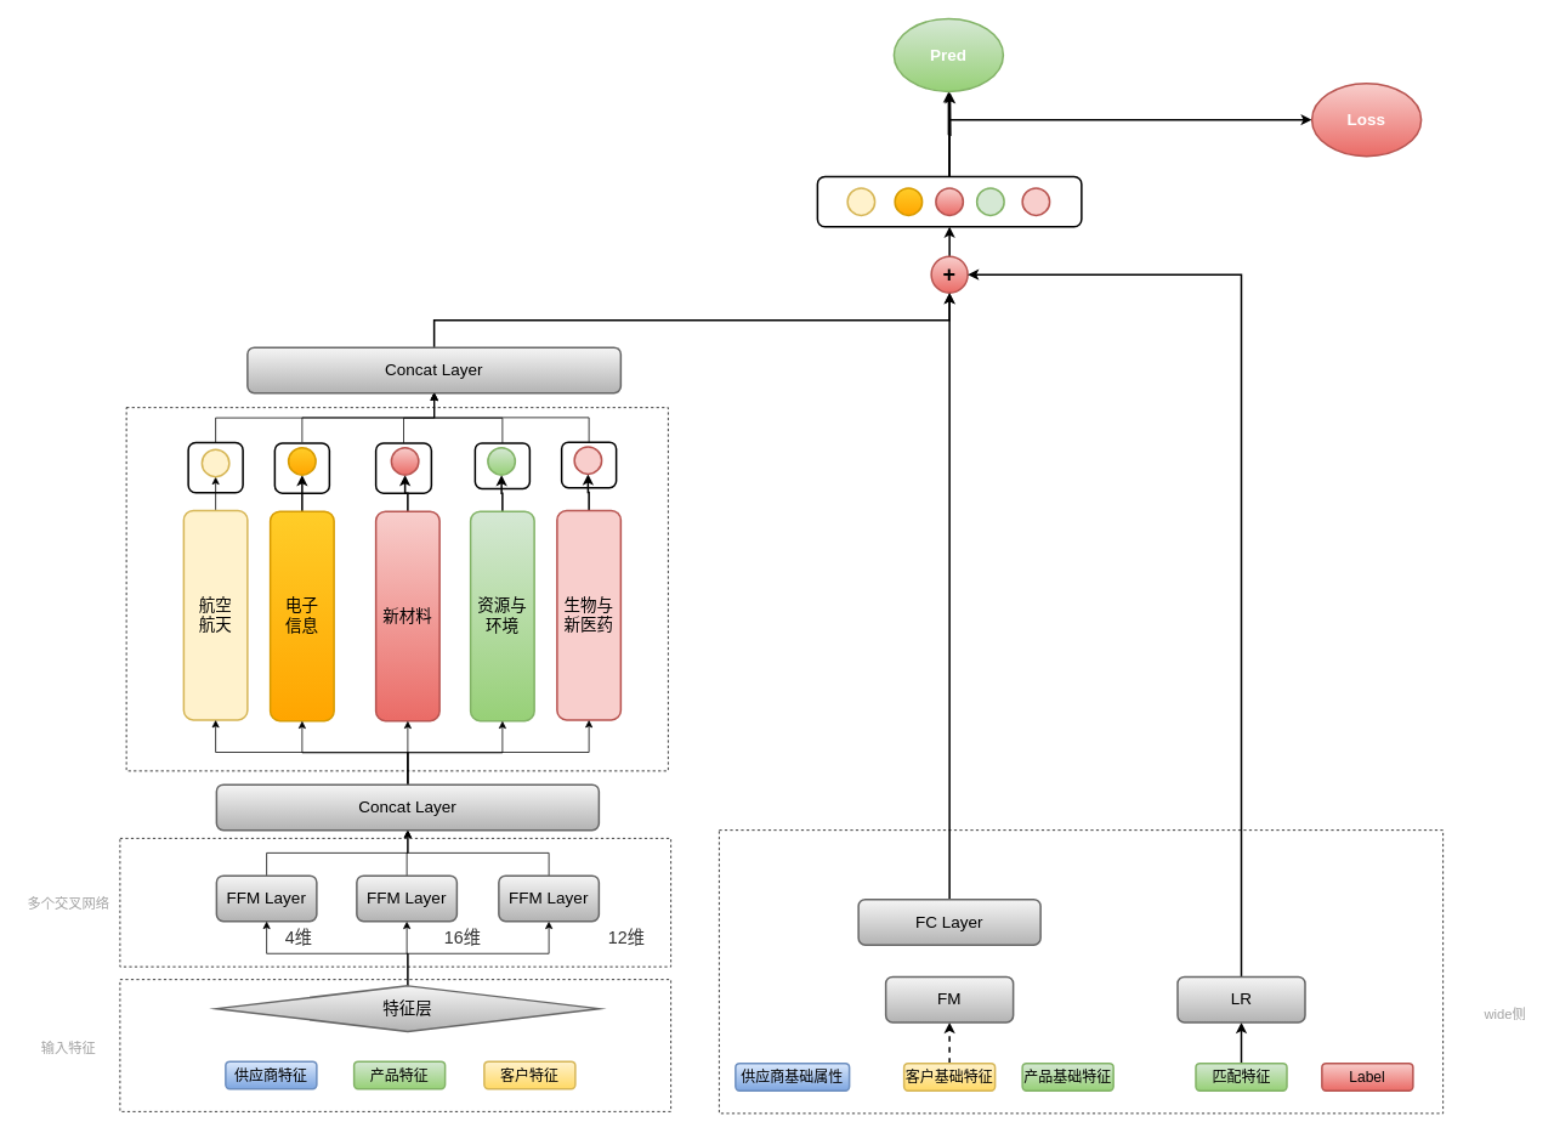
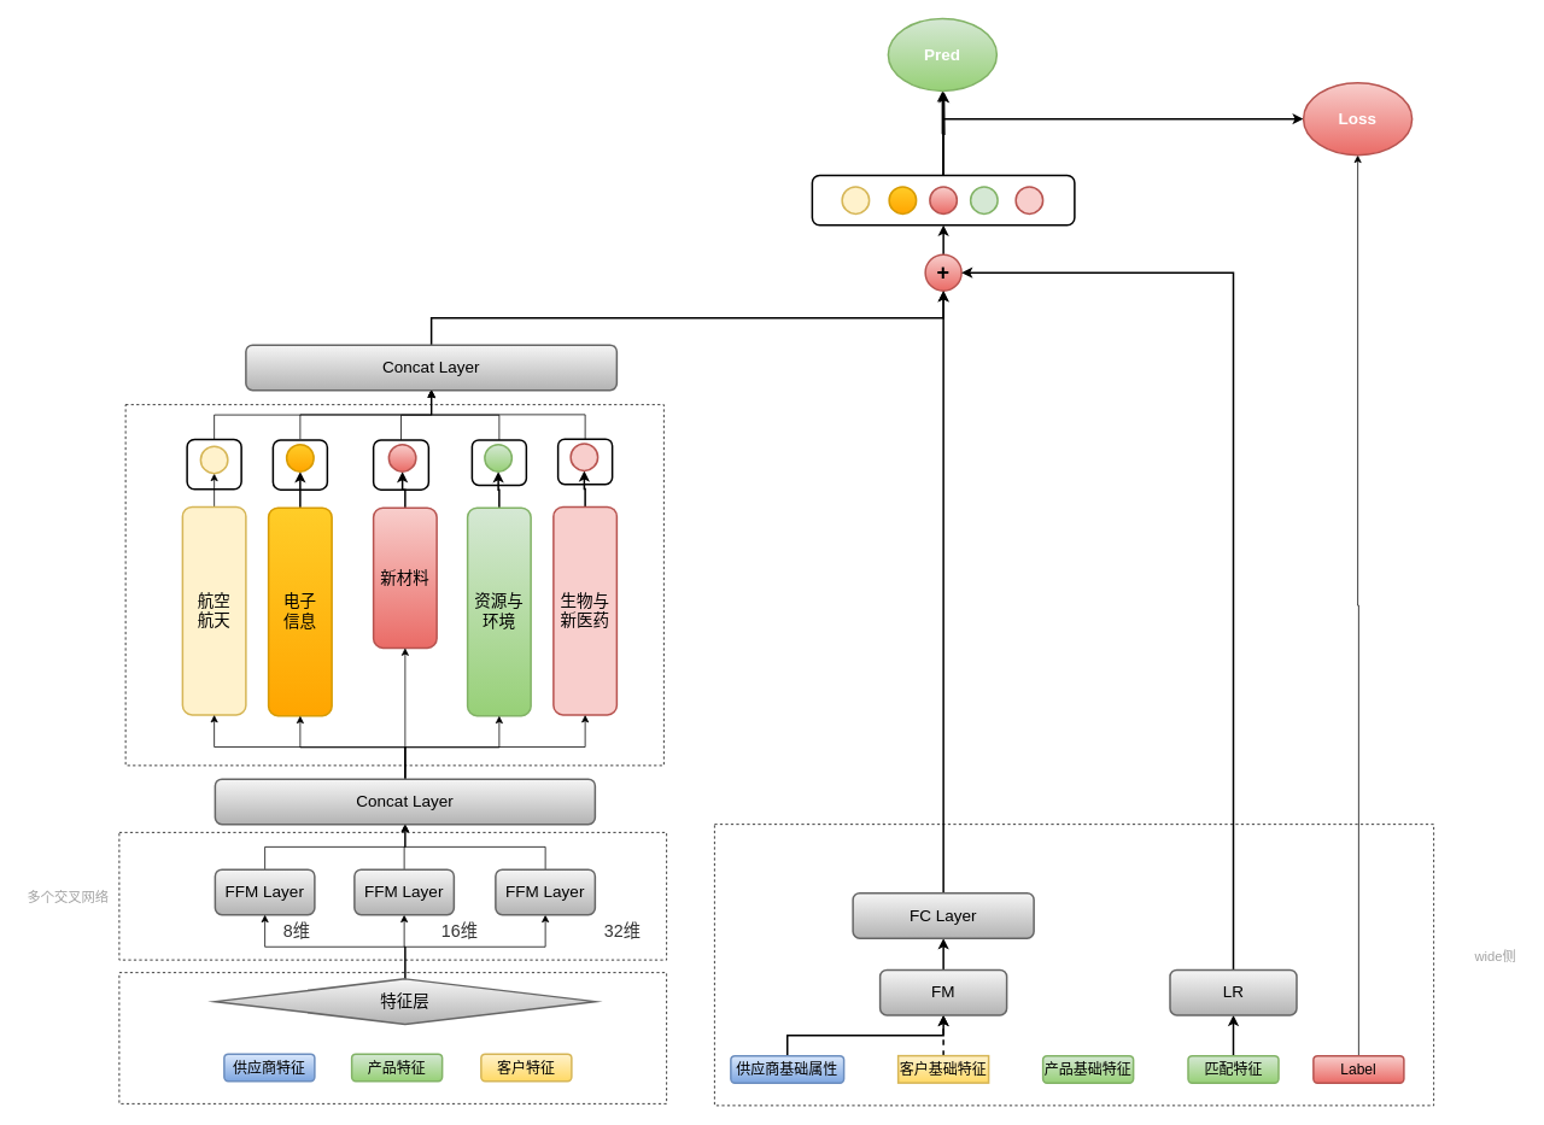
+ <mxCell id="51" style="edgeStyle=orthogonalEdgeStyle;rounded=0;orthogonalLoop=1;jettySize=auto;html=1;entryX=0.5;entryY=1;entryDx=0;entryDy=0;" edge="1" parent="1" source="52" target="53"><mxGeometry relative="1" as="geometry" /></mxCell>
- <mxCell id="21" value="新材料" style="rounded=1;whiteSpace=wrap;html=1;fontSize=18;fillColor=#f8cecc;gradientColor=#ea6b66;strokeColor=#b85450;strokeWidth=2;" parent="1" vertex="1"><mxGeometry x="412" y="561" width="70" height="230" as="geometry" /></mxCell>
+ <mxCell id="21" value="新材料" style="rounded=1;whiteSpace=wrap;html=1;fontSize=18;fillColor=#f8cecc;gradientColor=#ea6b66;strokeColor=#b85450;strokeWidth=2;" parent="1" vertex="1"><mxGeometry x="412" y="561" width="70" height="155" as="geometry" /></mxCell>
- <mxCell id="70" value="4维" style="text;html=1;align=center;verticalAlign=middle;resizable=0;points=[];autosize=1;strokeColor=none;fillColor=none;fontSize=19;fontColor=#333333;" parent="1" vertex="1"><mxGeometry x="302" y="1010" width="50" height="40" as="geometry" /></mxCell>
+ <mxCell id="70" value="8维" style="text;html=1;align=center;verticalAlign=middle;resizable=0;points=[];autosize=1;strokeColor=none;fillColor=none;fontSize=19;fontColor=#333333;" parent="1" vertex="1"><mxGeometry x="302" y="1010" width="50" height="40" as="geometry" /></mxCell>
- <mxCell id="69" value="12维" style="text;html=1;align=center;verticalAlign=middle;resizable=0;points=[];autosize=1;strokeColor=none;fillColor=none;fontSize=19;fontColor=#333333;" parent="1" vertex="1"><mxGeometry x="657" y="1010" width="60" height="40" as="geometry" /></mxCell>
+ <mxCell id="69" value="32维" style="text;html=1;align=center;verticalAlign=middle;resizable=0;points=[];autosize=1;strokeColor=none;fillColor=none;fontSize=19;fontColor=#333333;" parent="1" vertex="1"><mxGeometry x="657" y="1010" width="60" height="40" as="geometry" /></mxCell>
+ <mxCell id="31" style="edgeStyle=orthogonalEdgeStyle;rounded=0;orthogonalLoop=1;jettySize=auto;html=1;exitX=0.5;exitY=0;exitDx=0;exitDy=0;entryX=0.5;entryY=1;entryDx=0;entryDy=0;strokeWidth=2;" parent="1" source="32" target="34" edge="1"><mxGeometry relative="1" as="geometry" /></mxCell>
- <mxCell id="85" value="&lt;font color=&quot;#a3a3a3&quot;&gt;&lt;span style=&quot;font-size: 15px;&quot;&gt;wide侧&lt;/span&gt;&lt;/font&gt;" style="text;html=1;align=center;verticalAlign=middle;resizable=0;points=[];autosize=1;strokeColor=none;fillColor=none;" vertex="1" parent="1"><mxGeometry x="1620" y="1097" width="64" height="30" as="geometry" /></mxCell>
+ <mxCell id="85" value="&lt;font color=&quot;#a3a3a3&quot;&gt;&lt;span style=&quot;font-size: 15px;&quot;&gt;wide侧&lt;/span&gt;&lt;/font&gt;" style="text;html=1;align=center;verticalAlign=middle;resizable=0;points=[];autosize=1;strokeColor=none;fillColor=none;" vertex="1" parent="1"><mxGeometry x="1620" y="1042" width="64" height="30" as="geometry" /></mxCell>
+ <mxCell id="9" style="edgeStyle=orthogonalEdgeStyle;rounded=0;orthogonalLoop=1;jettySize=auto;html=1;exitX=0.5;exitY=0;exitDx=0;exitDy=0;entryX=0.5;entryY=1;entryDx=0;entryDy=0;strokeWidth=2;" parent="1" source="10" target="32" edge="1"><mxGeometry relative="1" as="geometry" /></mxCell>
- <mxCell id="84" value="&lt;font color=&quot;#a3a3a3&quot;&gt;&lt;span style=&quot;font-size: 15px;&quot;&gt;输入特征&lt;/span&gt;&lt;/font&gt;" style="text;html=1;align=center;verticalAlign=middle;resizable=0;points=[];autosize=1;strokeColor=none;fillColor=none;" vertex="1" parent="1"><mxGeometry x="35" y="1135" width="78" height="30" as="geometry" /></mxCell>
- <mxCell id="14" value="客户基础特征" style="rounded=1;whiteSpace=wrap;html=1;fontSize=16;fillColor=#fff2cc;strokeColor=#d6b656;gradientColor=#ffd966;strokeWidth=2;" parent="1" vertex="1"><mxGeometry x="992" y="1167" width="100" height="30" as="geometry" /></mxCell>
+ <mxCell id="14" value="客户基础特征" style="whiteSpace=wrap;html=1;fontSize=16;fillColor=#fff2cc;strokeColor=#d6b656;gradientColor=#ffd966;strokeWidth=2;rounded=0;" parent="1" vertex="1"><mxGeometry x="992" y="1167" width="100" height="30" as="geometry" /></mxCell>
- <mxCell id="15" value="产品基础特征" style="rounded=1;whiteSpace=wrap;html=1;fontSize=16;fillColor=#d5e8d4;strokeColor=#82b366;gradientColor=#97d077;strokeWidth=2;" parent="1" vertex="1"><mxGeometry x="1122" y="1167" width="100" height="30" as="geometry" /></mxCell>
+ <mxCell id="15" value="产品基础特征" style="rounded=1;whiteSpace=wrap;html=1;fontSize=16;fillColor=#d5e8d4;strokeColor=#82b366;gradientColor=#97d077;strokeWidth=2;" parent="1" vertex="1"><mxGeometry x="1152" y="1167" width="100" height="30" as="geometry" /></mxCell>
